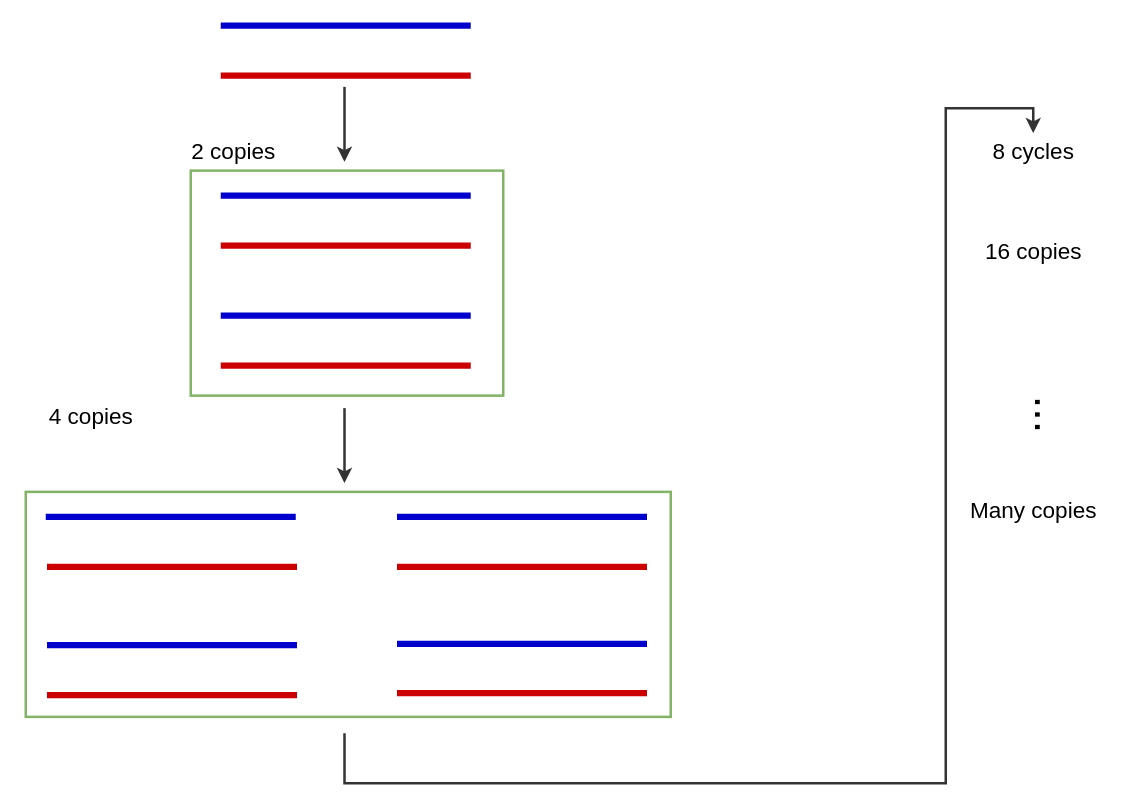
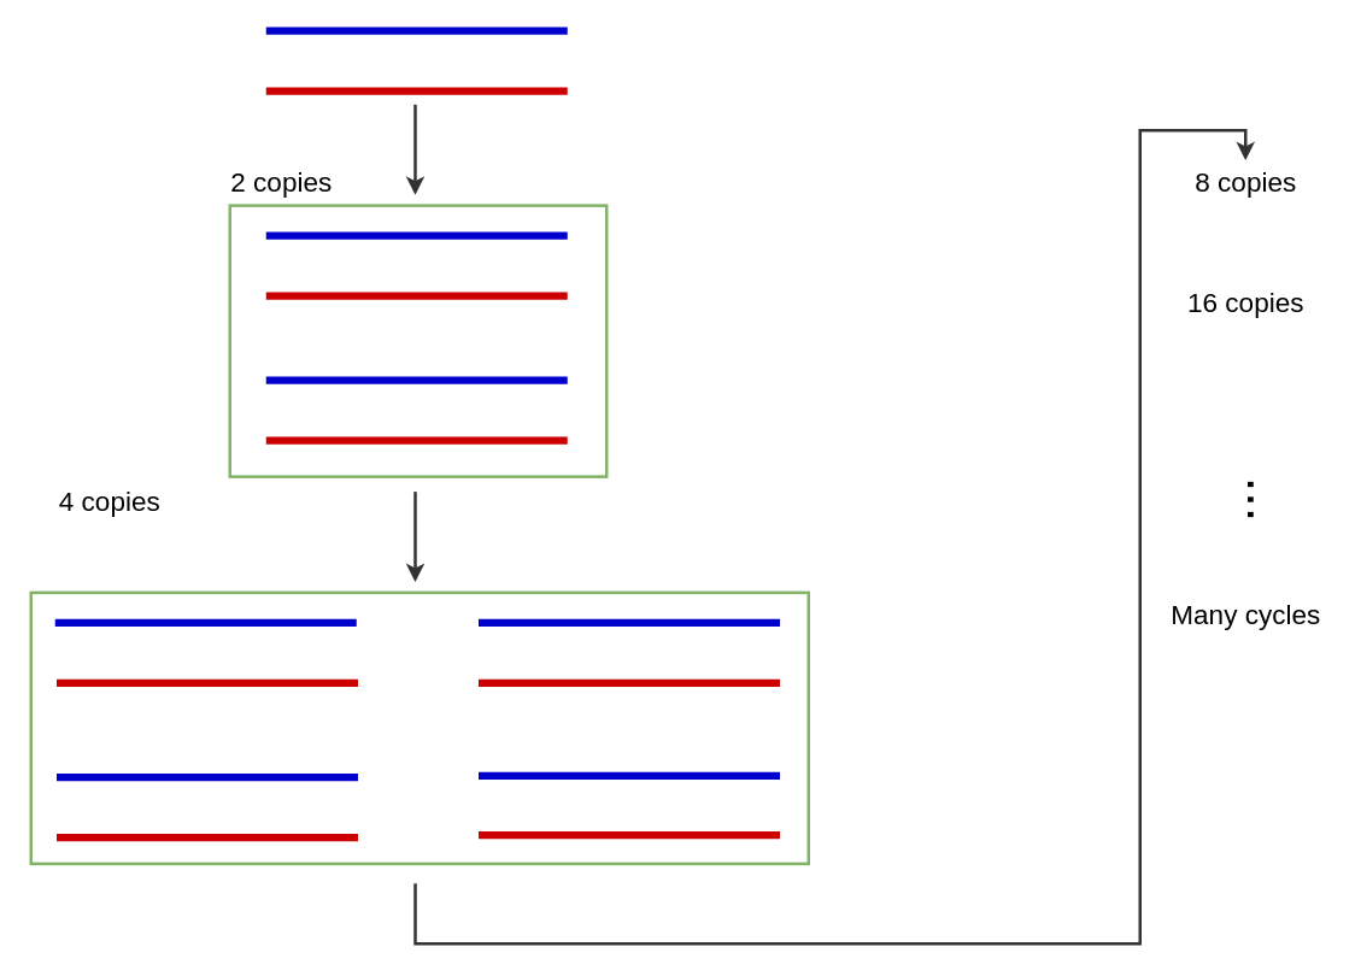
- <mxCell id="23" value="&lt;font style=&quot;font-size: 18px;&quot;&gt;8 cycles&lt;/font&gt;" style="text;html=1;align=center;verticalAlign=middle;resizable=0;points=[];autosize=1;strokeColor=none;fillColor=none;fontSize=18;" parent="1" vertex="1"><mxGeometry x="786" y="106" width="80" height="30" as="geometry" /></mxCell>
+ <mxCell id="23" value="&lt;font style=&quot;font-size: 18px;&quot;&gt;8 copies&lt;/font&gt;" style="text;html=1;align=center;verticalAlign=middle;resizable=0;points=[];autosize=1;strokeColor=none;fillColor=none;fontSize=18;" parent="1" vertex="1"><mxGeometry x="786" y="106" width="80" height="30" as="geometry" /></mxCell>
- <mxCell id="26" value="&lt;font style=&quot;font-size: 18px;&quot;&gt;Many copies&lt;/font&gt;" style="text;html=1;align=center;verticalAlign=middle;resizable=0;points=[];autosize=1;strokeColor=none;fillColor=none;fontSize=18;" parent="1" vertex="1"><mxGeometry x="771" y="393" width="110" height="30" as="geometry" /></mxCell>
+ <mxCell id="26" value="&lt;font style=&quot;font-size: 18px;&quot;&gt;Many cycles&lt;/font&gt;" style="text;html=1;align=center;verticalAlign=middle;resizable=0;points=[];autosize=1;strokeColor=none;fillColor=none;fontSize=18;" parent="1" vertex="1"><mxGeometry x="771" y="393" width="110" height="30" as="geometry" /></mxCell>
